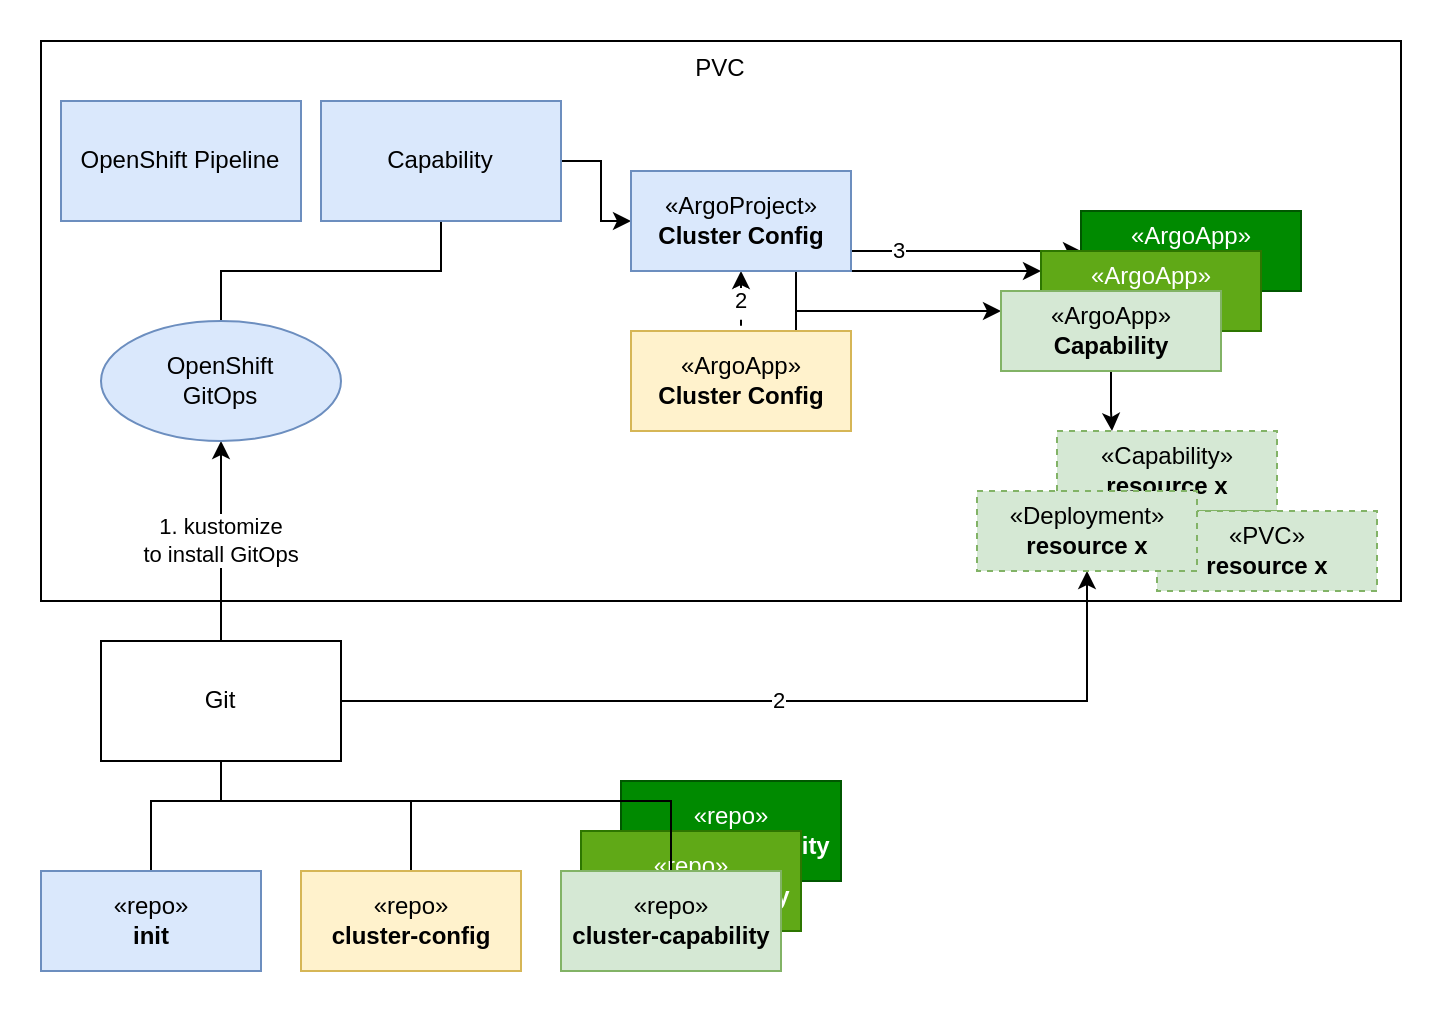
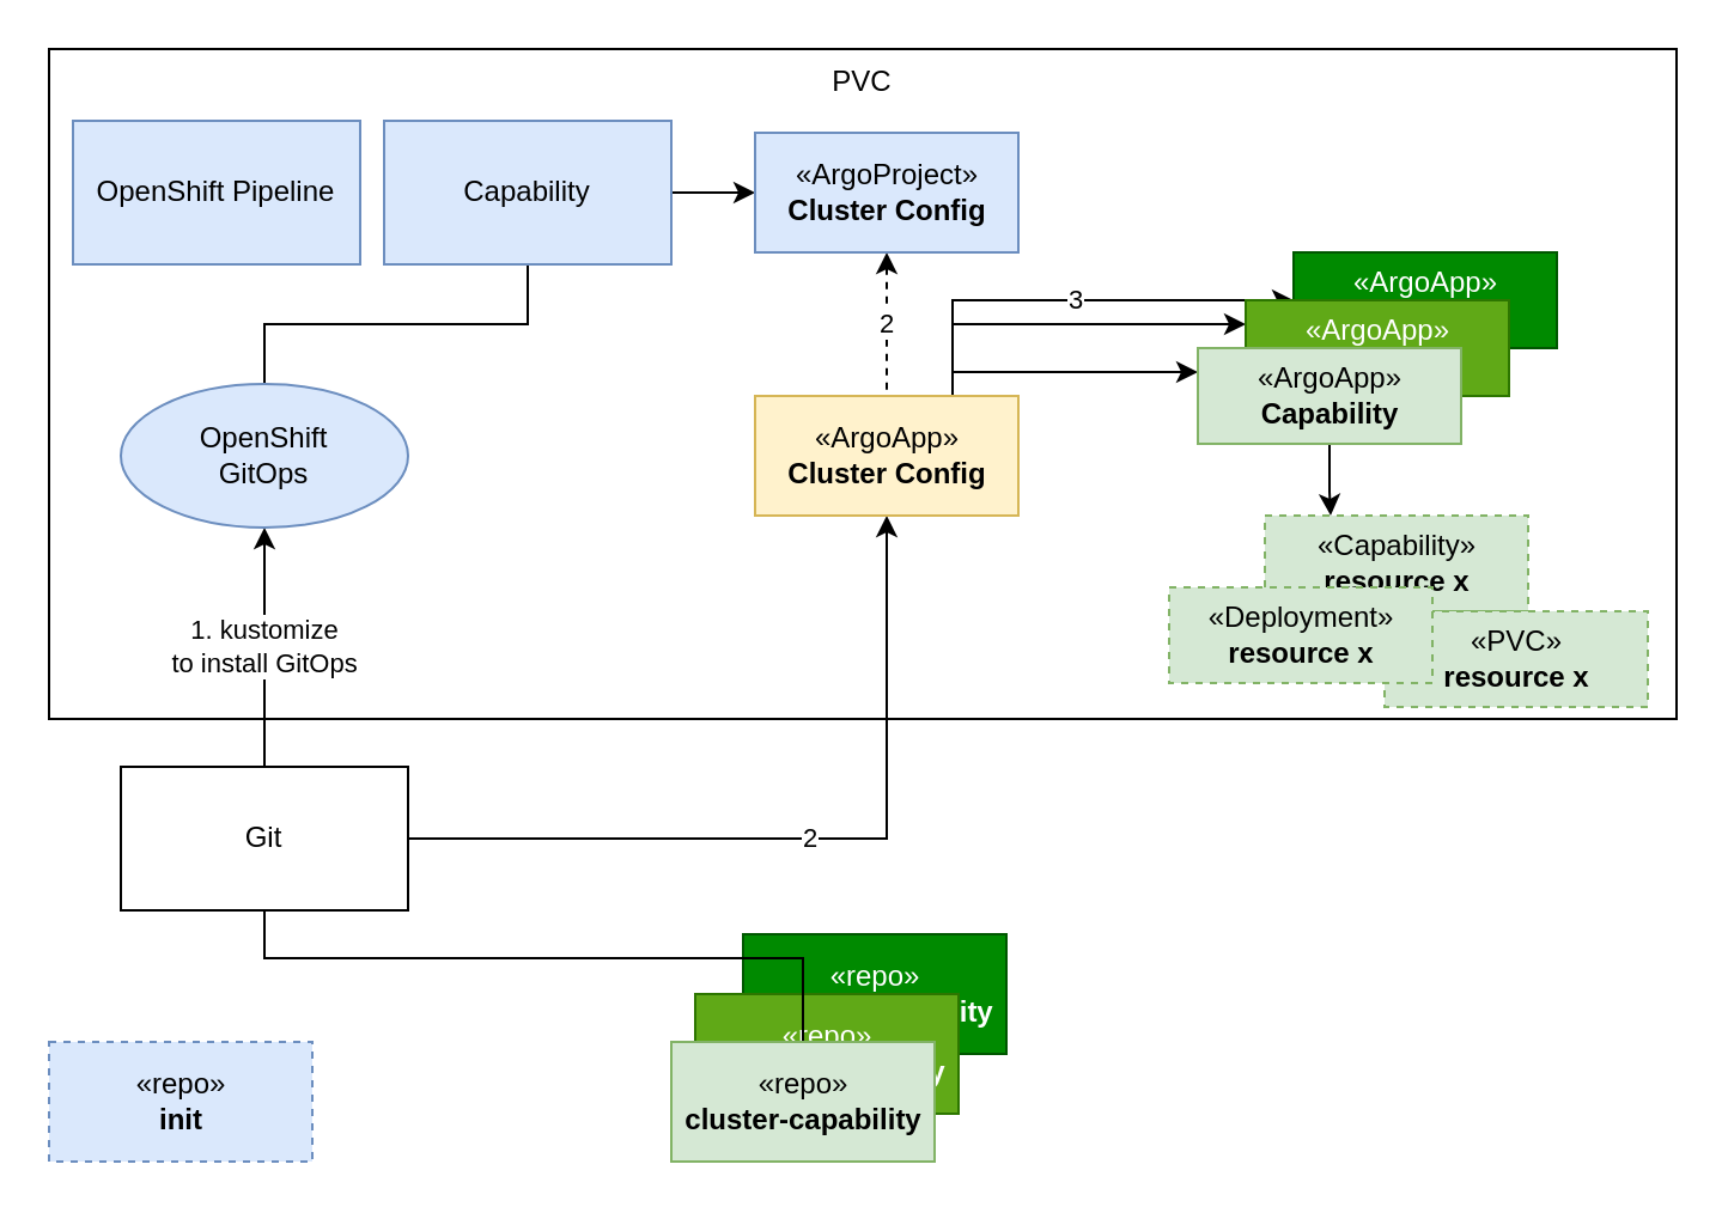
- <mxCell id="25" value="«ArgoProject»&lt;br&gt;&lt;b&gt;Cluster Config&lt;/b&gt;" style="html=1;fillColor=#dae8fc;strokeColor=#6c8ebf;" vertex="1" parent="1"><mxGeometry x="315" y="85" width="110" height="50" as="geometry" /></mxCell>
+ <mxCell id="25" value="«ArgoProject»&lt;br&gt;&lt;b&gt;Cluster Config&lt;/b&gt;" style="html=1;fillColor=#dae8fc;strokeColor=#6c8ebf;" vertex="1" parent="1"><mxGeometry x="315" y="55" width="110" height="50" as="geometry" /></mxCell>
- <mxCell id="6" value="2" style="edgeStyle=orthogonalEdgeStyle;rounded=0;orthogonalLoop=1;jettySize=auto;html=1;startArrow=none;startFill=0;endArrow=classic;endFill=1;" parent="1" source="10" target="31" edge="1"><mxGeometry relative="1" as="geometry" /></mxCell>
+ <mxCell id="6" value="2" style="edgeStyle=orthogonalEdgeStyle;rounded=0;orthogonalLoop=1;jettySize=auto;html=1;startArrow=none;startFill=0;endArrow=classic;endFill=1;" parent="1" source="10" target="24" edge="1"><mxGeometry relative="1" as="geometry" /></mxCell>
- <mxCell id="7" value="" style="edgeStyle=orthogonalEdgeStyle;rounded=0;orthogonalLoop=1;jettySize=auto;html=1;entryX=0.5;entryY=0;entryDx=0;entryDy=0;endArrow=none;endFill=0;" parent="1" source="10" target="21" edge="1"><mxGeometry relative="1" as="geometry"><Array as="points"><mxPoint x="110" y="400" /><mxPoint x="75" y="400" /></Array></mxGeometry></mxCell>
- <mxCell id="8" style="edgeStyle=orthogonalEdgeStyle;rounded=0;orthogonalLoop=1;jettySize=auto;html=1;entryX=0.5;entryY=0;entryDx=0;entryDy=0;endArrow=none;endFill=0;" parent="1" source="10" target="22" edge="1"><mxGeometry relative="1" as="geometry"><Array as="points"><mxPoint x="110" y="400" /><mxPoint x="205" y="400" /></Array></mxGeometry></mxCell>
- <mxCell id="21" value="«repo»&lt;br&gt;&lt;b&gt;init&lt;/b&gt;" style="html=1;fillColor=#dae8fc;strokeColor=#6c8ebf;" parent="1" vertex="1"><mxGeometry x="20" y="435" width="110" height="50" as="geometry" /></mxCell>
+ <mxCell id="21" value="«repo»&lt;br&gt;&lt;b&gt;init&lt;/b&gt;" style="html=1;fillColor=#dae8fc;strokeColor=#6c8ebf;dashed=1;" parent="1" vertex="1"><mxGeometry x="20" y="435" width="110" height="50" as="geometry" /></mxCell>
- <mxCell id="22" value="«repo»&lt;br&gt;&lt;b&gt;cluster-config&lt;/b&gt;" style="html=1;fillColor=#fff2cc;strokeColor=#d6b656;" parent="1" vertex="1"><mxGeometry x="150" y="435" width="110" height="50" as="geometry" /></mxCell>
